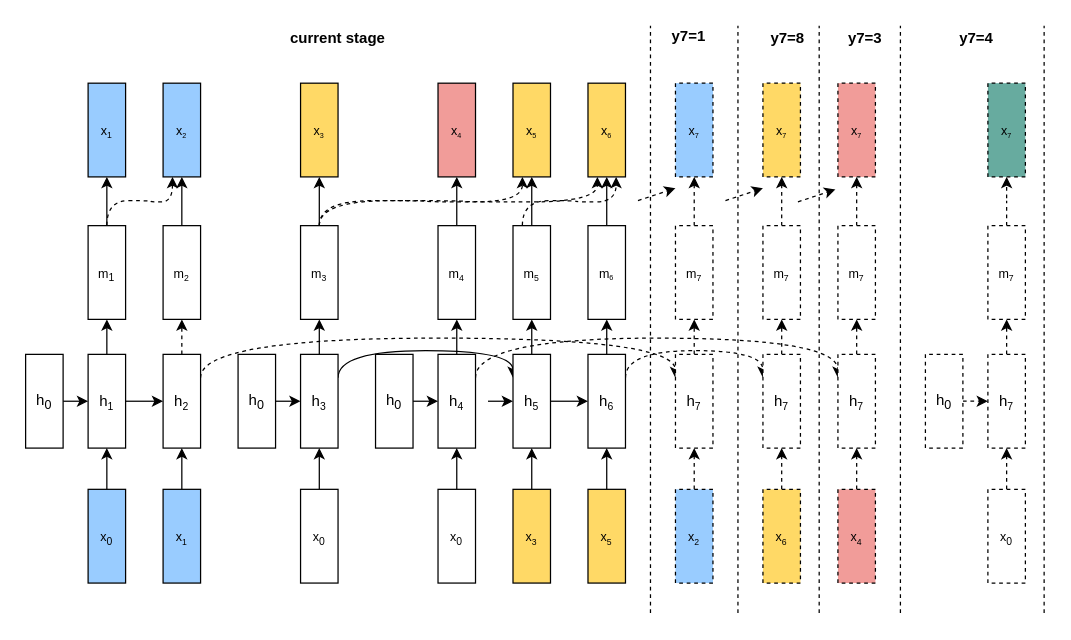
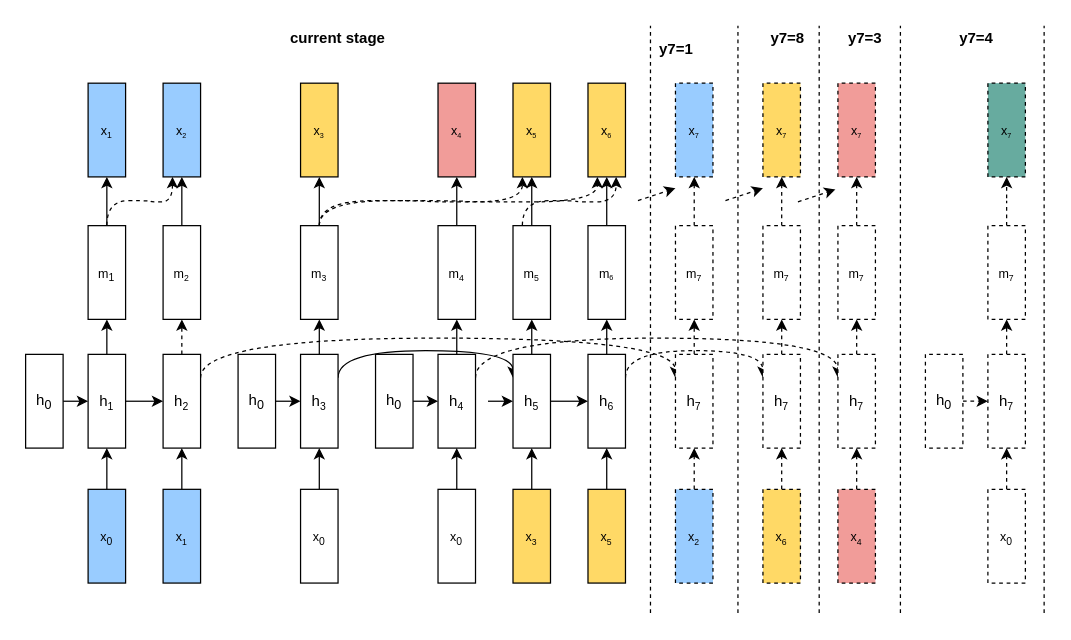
- <mxCell id="100" value="y7=1&lt;sub&gt;&amp;nbsp; &amp;nbsp;&lt;/sub&gt;" style="text;html=1;strokeColor=none;fillColor=none;align=center;verticalAlign=middle;whiteSpace=wrap;rounded=0;dashed=1;fontStyle=1" vertex="1" parent="1"><mxGeometry x="535" y="20" width="40" height="20" as="geometry" /></mxCell>
+ <mxCell id="100" value="y7=1&lt;sub&gt;&amp;nbsp; &amp;nbsp;&lt;/sub&gt;" style="text;html=1;strokeColor=none;fillColor=none;align=center;verticalAlign=middle;whiteSpace=wrap;rounded=0;dashed=1;fontStyle=1" vertex="1" parent="1"><mxGeometry x="525" y="30" width="40" height="20" as="geometry" /></mxCell>
